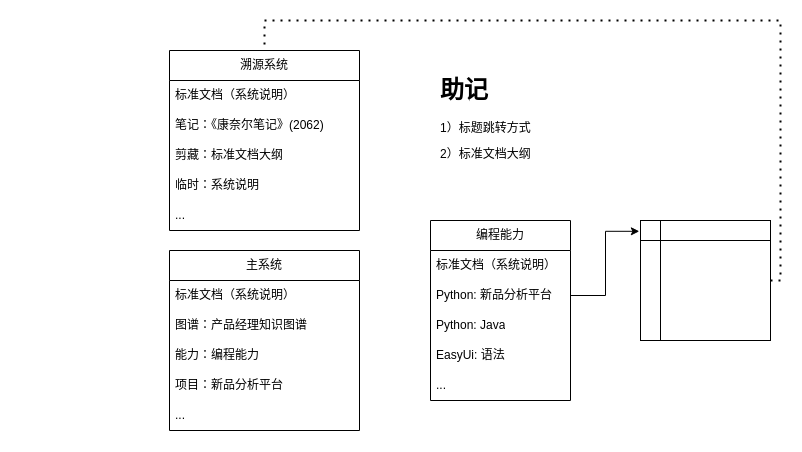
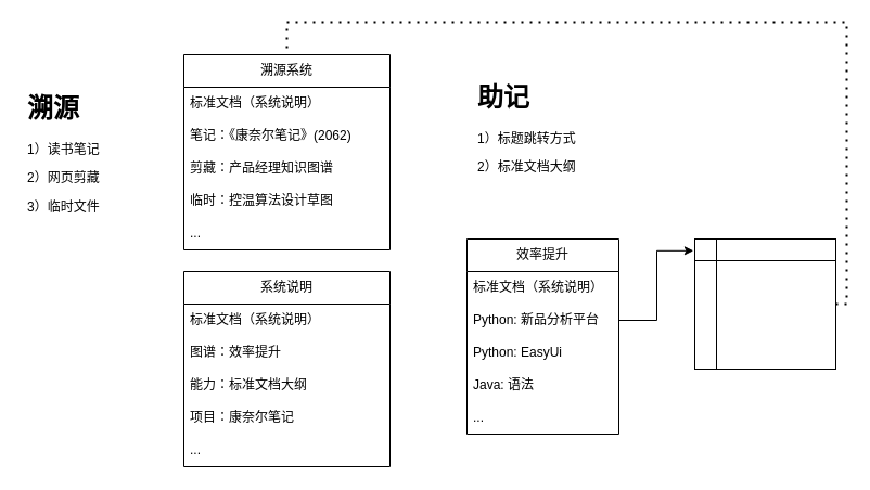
+ <mxCell id="14" value="&lt;h1&gt;溯源&lt;/h1&gt;&lt;p&gt;1）读书笔记&lt;/p&gt;&lt;p&gt;2）网页剪藏&lt;/p&gt;&lt;p&gt;3）临时文件&lt;/p&gt;" style="text;html=1;strokeColor=none;fillColor=none;spacing=5;spacingTop=-20;whiteSpace=wrap;overflow=hidden;rounded=0;" parent="1" vertex="1"><mxGeometry x="20" y="80" width="140" height="120" as="geometry" /></mxCell>
- <mxCell id="11" value="剪藏：标准文档大纲" style="text;strokeColor=none;fillColor=none;align=left;verticalAlign=middle;spacingLeft=4;spacingRight=4;overflow=hidden;points=[[0,0.5],[1,0.5]];portConstraint=eastwest;rotatable=0;whiteSpace=wrap;html=1;" parent="8" vertex="1"><mxGeometry y="90" width="190" height="30" as="geometry" /></mxCell>
+ <mxCell id="11" value="剪藏：产品经理知识图谱" style="text;strokeColor=none;fillColor=none;align=left;verticalAlign=middle;spacingLeft=4;spacingRight=4;overflow=hidden;points=[[0,0.5],[1,0.5]];portConstraint=eastwest;rotatable=0;whiteSpace=wrap;html=1;" parent="8" vertex="1"><mxGeometry y="90" width="190" height="30" as="geometry" /></mxCell>
- <mxCell id="12" value="临时：系统说明" style="text;strokeColor=none;fillColor=none;align=left;verticalAlign=middle;spacingLeft=4;spacingRight=4;overflow=hidden;points=[[0,0.5],[1,0.5]];portConstraint=eastwest;rotatable=0;whiteSpace=wrap;html=1;" parent="8" vertex="1"><mxGeometry y="120" width="190" height="30" as="geometry" /></mxCell>
+ <mxCell id="12" value="临时：控温算法设计草图" style="text;strokeColor=none;fillColor=none;align=left;verticalAlign=middle;spacingLeft=4;spacingRight=4;overflow=hidden;points=[[0,0.5],[1,0.5]];portConstraint=eastwest;rotatable=0;whiteSpace=wrap;html=1;" parent="8" vertex="1"><mxGeometry y="120" width="190" height="30" as="geometry" /></mxCell>
- <mxCell id="15" value="编程能力" style="swimlane;fontStyle=0;childLayout=stackLayout;horizontal=1;startSize=30;horizontalStack=0;resizeParent=1;resizeParentMax=0;resizeLast=0;collapsible=1;marginBottom=0;whiteSpace=wrap;html=1;" parent="1" vertex="1"><mxGeometry x="430" y="220" width="140" height="180" as="geometry" /></mxCell>
+ <mxCell id="15" value="效率提升" style="swimlane;fontStyle=0;childLayout=stackLayout;horizontal=1;startSize=30;horizontalStack=0;resizeParent=1;resizeParentMax=0;resizeLast=0;collapsible=1;marginBottom=0;whiteSpace=wrap;html=1;" parent="1" vertex="1"><mxGeometry x="430" y="220" width="140" height="180" as="geometry" /></mxCell>
- <mxCell id="2" value="主系统" style="swimlane;fontStyle=0;childLayout=stackLayout;horizontal=1;startSize=30;horizontalStack=0;resizeParent=1;resizeParentMax=0;resizeLast=0;collapsible=1;marginBottom=0;whiteSpace=wrap;html=1;" parent="1" vertex="1"><mxGeometry x="169" y="250" width="190" height="180" as="geometry" /></mxCell>
+ <mxCell id="2" value="系统说明" style="swimlane;fontStyle=0;childLayout=stackLayout;horizontal=1;startSize=30;horizontalStack=0;resizeParent=1;resizeParentMax=0;resizeLast=0;collapsible=1;marginBottom=0;whiteSpace=wrap;html=1;" parent="1" vertex="1"><mxGeometry x="169" y="250" width="190" height="180" as="geometry" /></mxCell>
- <mxCell id="4" value="图谱：产品经理知识图谱" style="text;strokeColor=none;fillColor=none;align=left;verticalAlign=middle;spacingLeft=4;spacingRight=4;overflow=hidden;points=[[0,0.5],[1,0.5]];portConstraint=eastwest;rotatable=0;whiteSpace=wrap;html=1;" parent="2" vertex="1"><mxGeometry y="60" width="190" height="30" as="geometry" /></mxCell>
+ <mxCell id="4" value="图谱：效率提升" style="text;strokeColor=none;fillColor=none;align=left;verticalAlign=middle;spacingLeft=4;spacingRight=4;overflow=hidden;points=[[0,0.5],[1,0.5]];portConstraint=eastwest;rotatable=0;whiteSpace=wrap;html=1;" parent="2" vertex="1"><mxGeometry y="60" width="190" height="30" as="geometry" /></mxCell>
- <mxCell id="18" value="Python: Java" style="text;strokeColor=none;fillColor=none;align=left;verticalAlign=middle;spacingLeft=4;spacingRight=4;overflow=hidden;points=[[0,0.5],[1,0.5]];portConstraint=eastwest;rotatable=0;whiteSpace=wrap;html=1;" vertex="1" parent="15"><mxGeometry y="90" width="140" height="30" as="geometry" /></mxCell>
+ <mxCell id="18" value="Python: EasyUi" style="text;strokeColor=none;fillColor=none;align=left;verticalAlign=middle;spacingLeft=4;spacingRight=4;overflow=hidden;points=[[0,0.5],[1,0.5]];portConstraint=eastwest;rotatable=0;whiteSpace=wrap;html=1;" vertex="1" parent="15"><mxGeometry y="90" width="140" height="30" as="geometry" /></mxCell>
- <mxCell id="5" value="能力：编程能力" style="text;strokeColor=none;fillColor=none;align=left;verticalAlign=middle;spacingLeft=4;spacingRight=4;overflow=hidden;points=[[0,0.5],[1,0.5]];portConstraint=eastwest;rotatable=0;whiteSpace=wrap;html=1;" parent="2" vertex="1"><mxGeometry y="90" width="190" height="30" as="geometry" /></mxCell>
+ <mxCell id="5" value="能力：标准文档大纲" style="text;strokeColor=none;fillColor=none;align=left;verticalAlign=middle;spacingLeft=4;spacingRight=4;overflow=hidden;points=[[0,0.5],[1,0.5]];portConstraint=eastwest;rotatable=0;whiteSpace=wrap;html=1;" parent="2" vertex="1"><mxGeometry y="90" width="190" height="30" as="geometry" /></mxCell>
- <mxCell id="19" value="EasyUi: 语法" style="text;strokeColor=none;fillColor=none;align=left;verticalAlign=middle;spacingLeft=4;spacingRight=4;overflow=hidden;points=[[0,0.5],[1,0.5]];portConstraint=eastwest;rotatable=0;whiteSpace=wrap;html=1;" vertex="1" parent="15"><mxGeometry y="120" width="140" height="30" as="geometry" /></mxCell>
+ <mxCell id="19" value="Java: 语法" style="text;strokeColor=none;fillColor=none;align=left;verticalAlign=middle;spacingLeft=4;spacingRight=4;overflow=hidden;points=[[0,0.5],[1,0.5]];portConstraint=eastwest;rotatable=0;whiteSpace=wrap;html=1;" vertex="1" parent="15"><mxGeometry y="120" width="140" height="30" as="geometry" /></mxCell>
- <mxCell id="6" value="项目：新品分析平台" style="text;strokeColor=none;fillColor=none;align=left;verticalAlign=middle;spacingLeft=4;spacingRight=4;overflow=hidden;points=[[0,0.5],[1,0.5]];portConstraint=eastwest;rotatable=0;whiteSpace=wrap;html=1;" parent="2" vertex="1"><mxGeometry y="120" width="190" height="30" as="geometry" /></mxCell>
+ <mxCell id="6" value="项目：康奈尔笔记" style="text;strokeColor=none;fillColor=none;align=left;verticalAlign=middle;spacingLeft=4;spacingRight=4;overflow=hidden;points=[[0,0.5],[1,0.5]];portConstraint=eastwest;rotatable=0;whiteSpace=wrap;html=1;" parent="2" vertex="1"><mxGeometry y="120" width="190" height="30" as="geometry" /></mxCell>
